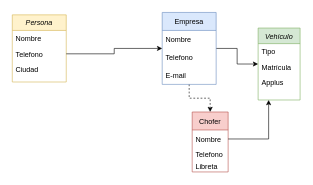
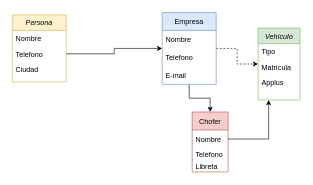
- <mxCell id="6" style="edgeStyle=orthogonalEdgeStyle;rounded=0;orthogonalLoop=1;jettySize=auto;html=1;" edge="1" parent="1" source="8" target="12"><mxGeometry relative="1" as="geometry" /></mxCell>
+ <mxCell id="6" style="edgeStyle=orthogonalEdgeStyle;rounded=0;orthogonalLoop=1;jettySize=auto;html=1;dashed=1;" edge="1" parent="1" source="8" target="12"><mxGeometry relative="1" as="geometry" /></mxCell>
- <mxCell id="7" style="edgeStyle=orthogonalEdgeStyle;rounded=0;orthogonalLoop=1;jettySize=auto;html=1;entryX=0.5;entryY=0;entryDx=0;entryDy=0;dashed=1;" edge="1" parent="1" source="8" target="17"><mxGeometry relative="1" as="geometry" /></mxCell>
+ <mxCell id="7" style="edgeStyle=orthogonalEdgeStyle;rounded=0;orthogonalLoop=1;jettySize=auto;html=1;entryX=0.5;entryY=0;entryDx=0;entryDy=0;" edge="1" parent="1" source="8" target="17"><mxGeometry relative="1" as="geometry" /></mxCell>
